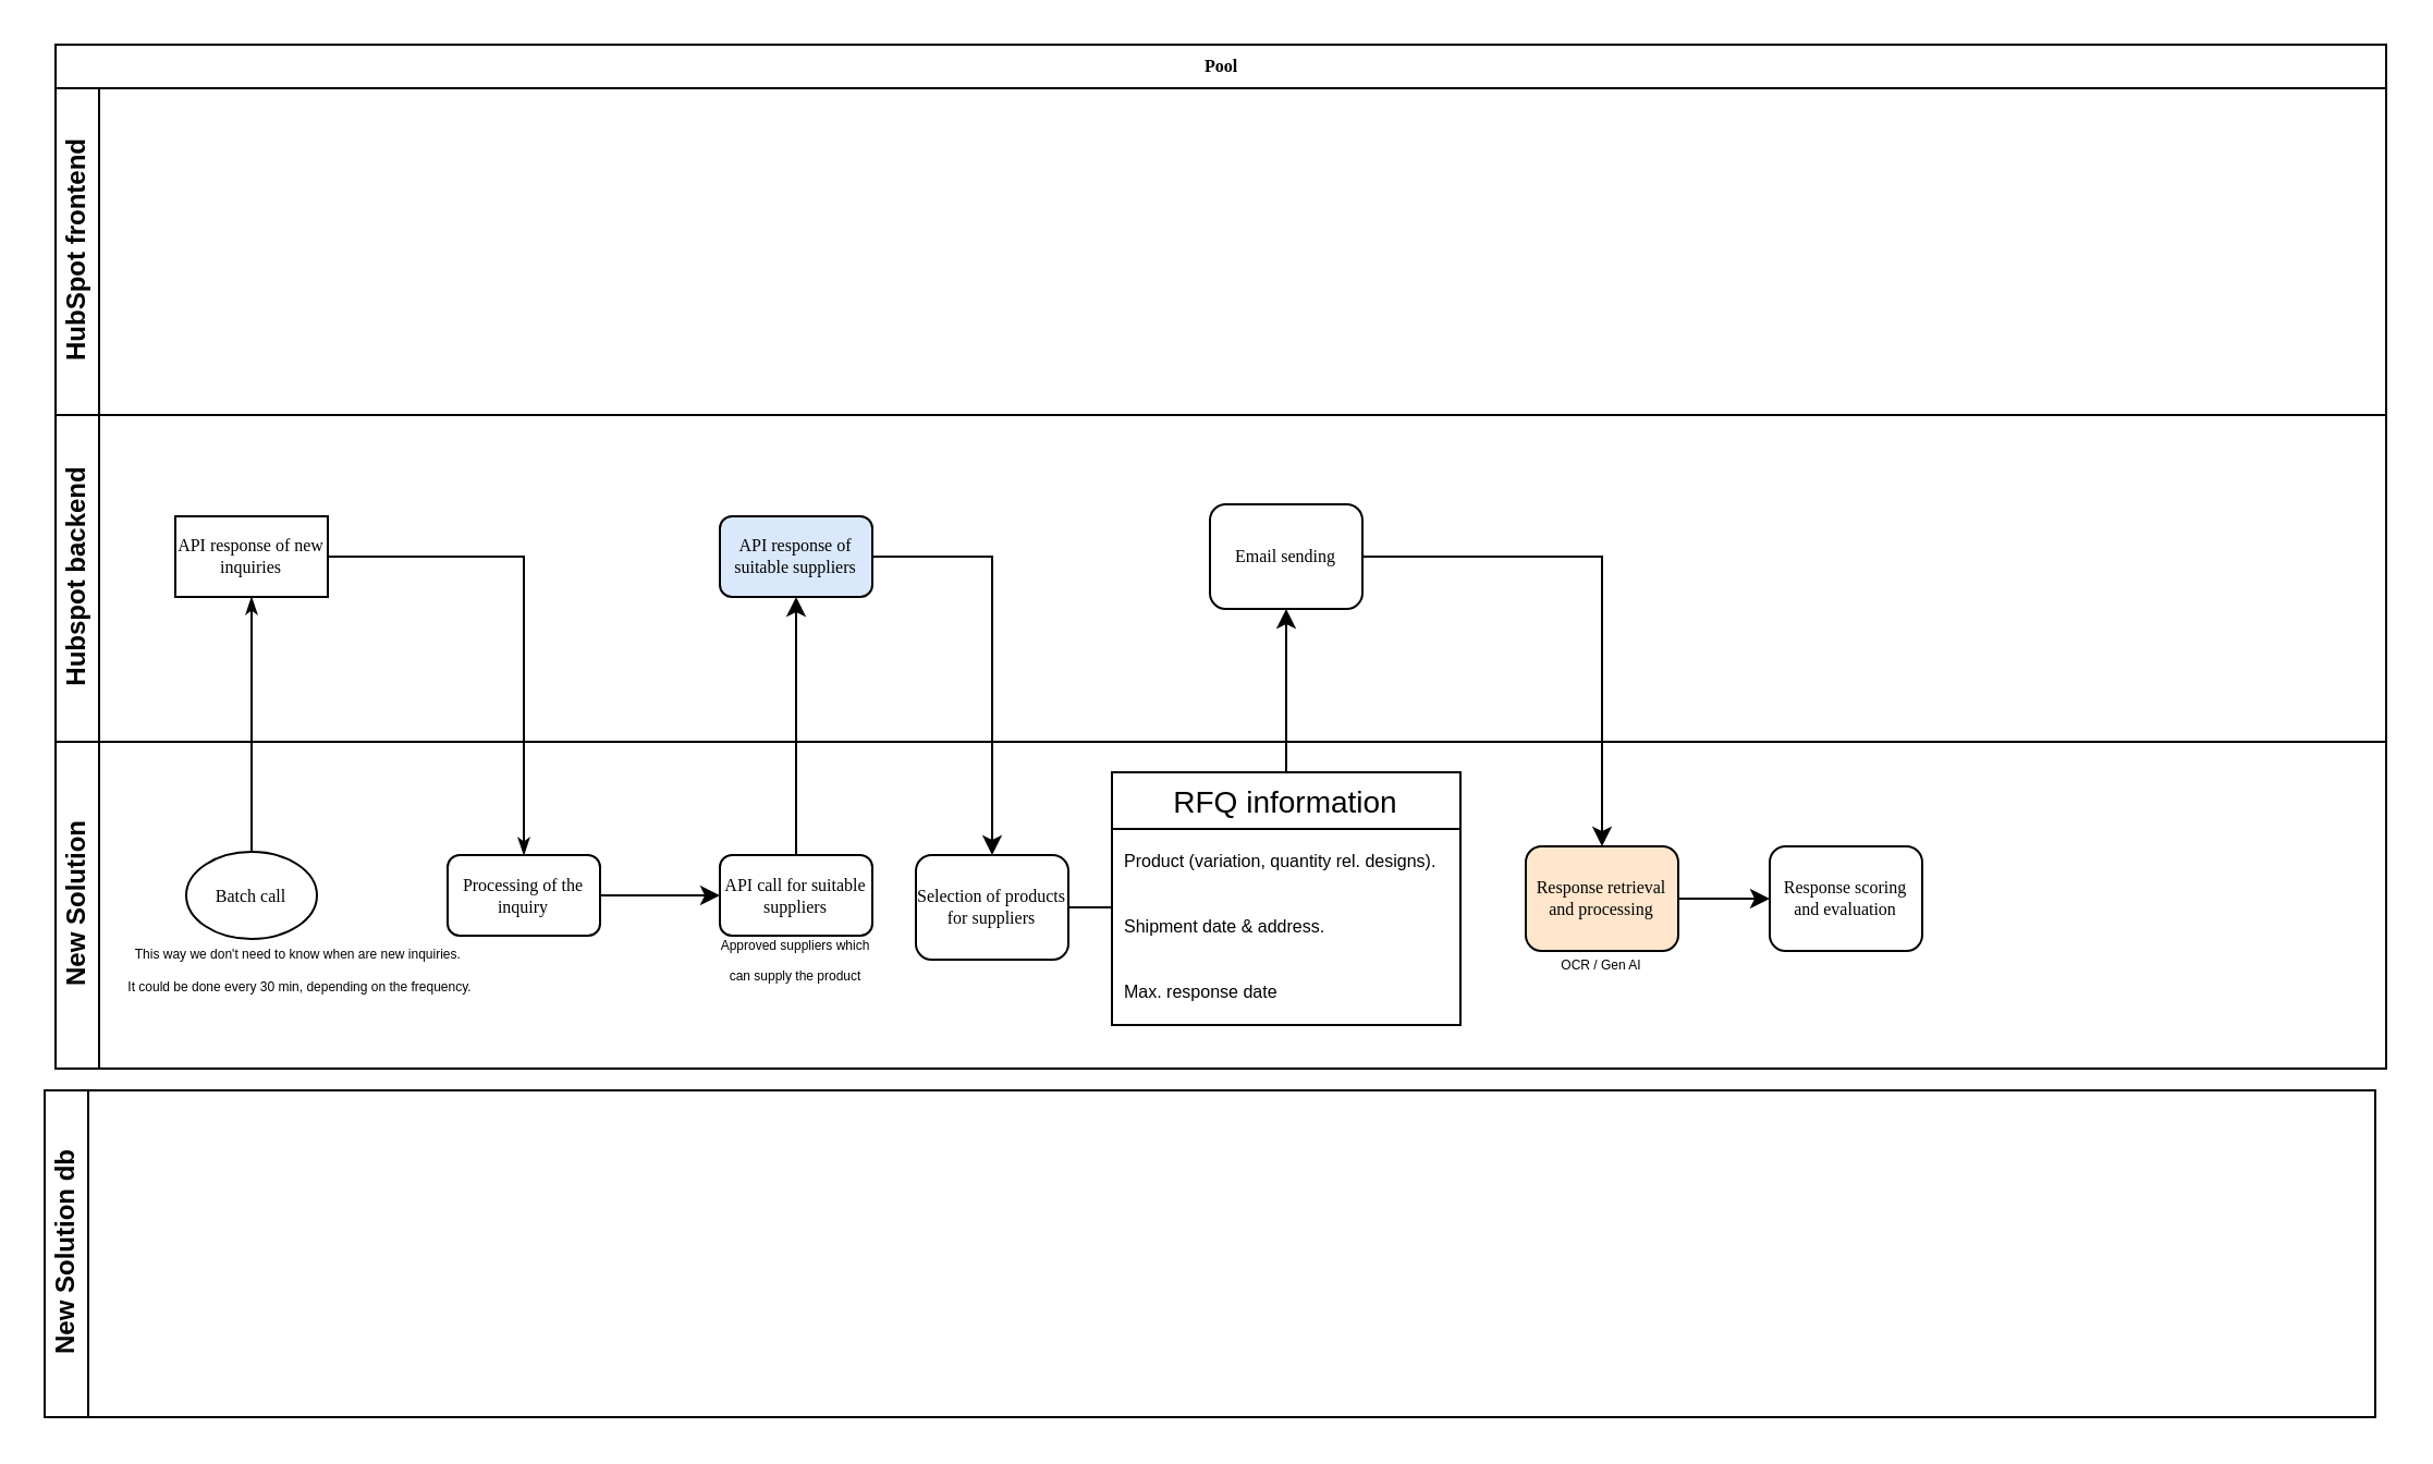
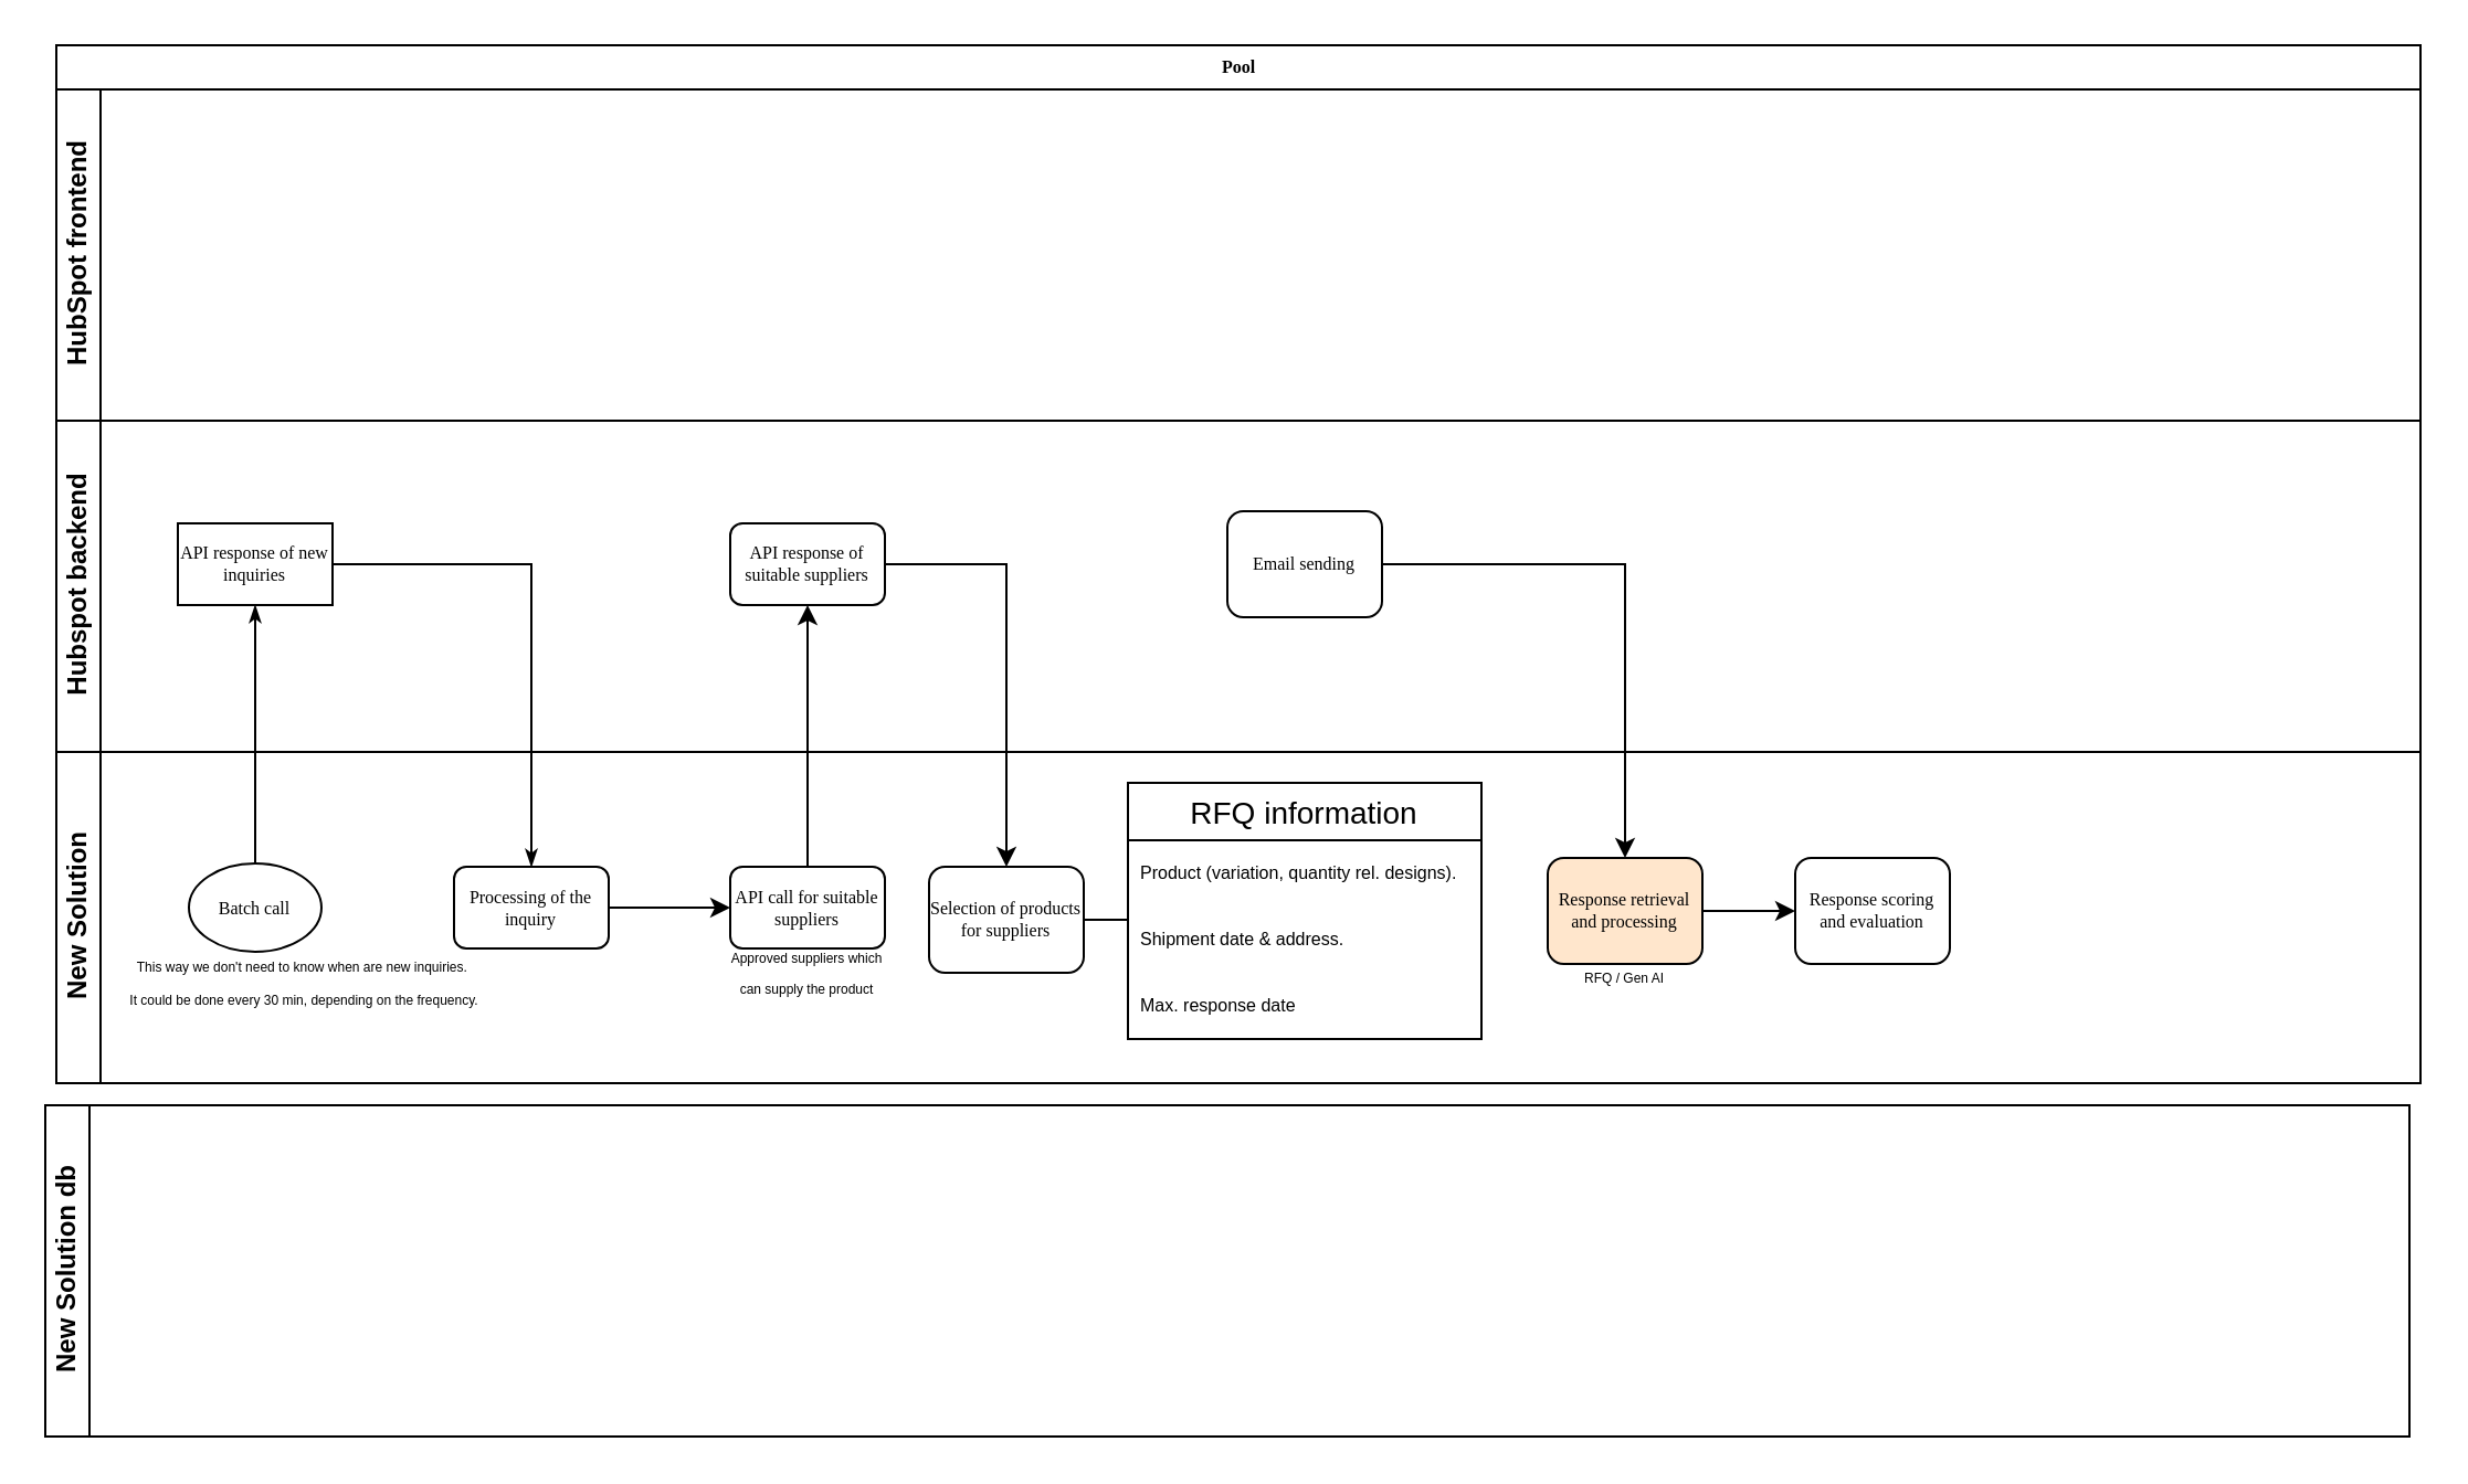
- <mxCell id="13" value="API response of suitable suppliers" style="rounded=1;whiteSpace=wrap;html=1;shadow=0;labelBackgroundColor=none;strokeWidth=1;fontFamily=Verdana;fontSize=8;align=center;fillColor=#dae8fc;" vertex="1" parent="8"><mxGeometry x="305" y="-103.5" width="70" height="37" as="geometry" /></mxCell>
+ <mxCell id="13" value="API response of suitable suppliers" style="rounded=1;whiteSpace=wrap;html=1;shadow=0;labelBackgroundColor=none;strokeWidth=1;fontFamily=Verdana;fontSize=8;align=center;" vertex="1" parent="8"><mxGeometry x="305" y="-103.5" width="70" height="37" as="geometry" /></mxCell>
- <mxCell id="29" style="edgeStyle=orthogonalEdgeStyle;rounded=0;orthogonalLoop=1;jettySize=auto;html=1;entryX=0.5;entryY=1;entryDx=0;entryDy=0;" edge="1" parent="8" source="18" target="14"><mxGeometry relative="1" as="geometry" /></mxCell>
- <mxCell id="25" value="&lt;font style=&quot;font-size: 6px;&quot;&gt;OCR / Gen AI&lt;/font&gt;" style="text;html=1;align=center;verticalAlign=middle;whiteSpace=wrap;rounded=0;" vertex="1" parent="8"><mxGeometry x="670" y="90.5" width="80" height="20" as="geometry" /></mxCell>
+ <mxCell id="25" value="&lt;font style=&quot;font-size: 6px;&quot;&gt;RFQ / Gen AI&lt;/font&gt;" style="text;html=1;align=center;verticalAlign=middle;whiteSpace=wrap;rounded=0;" vertex="1" parent="8"><mxGeometry x="670" y="90.5" width="80" height="20" as="geometry" /></mxCell>
